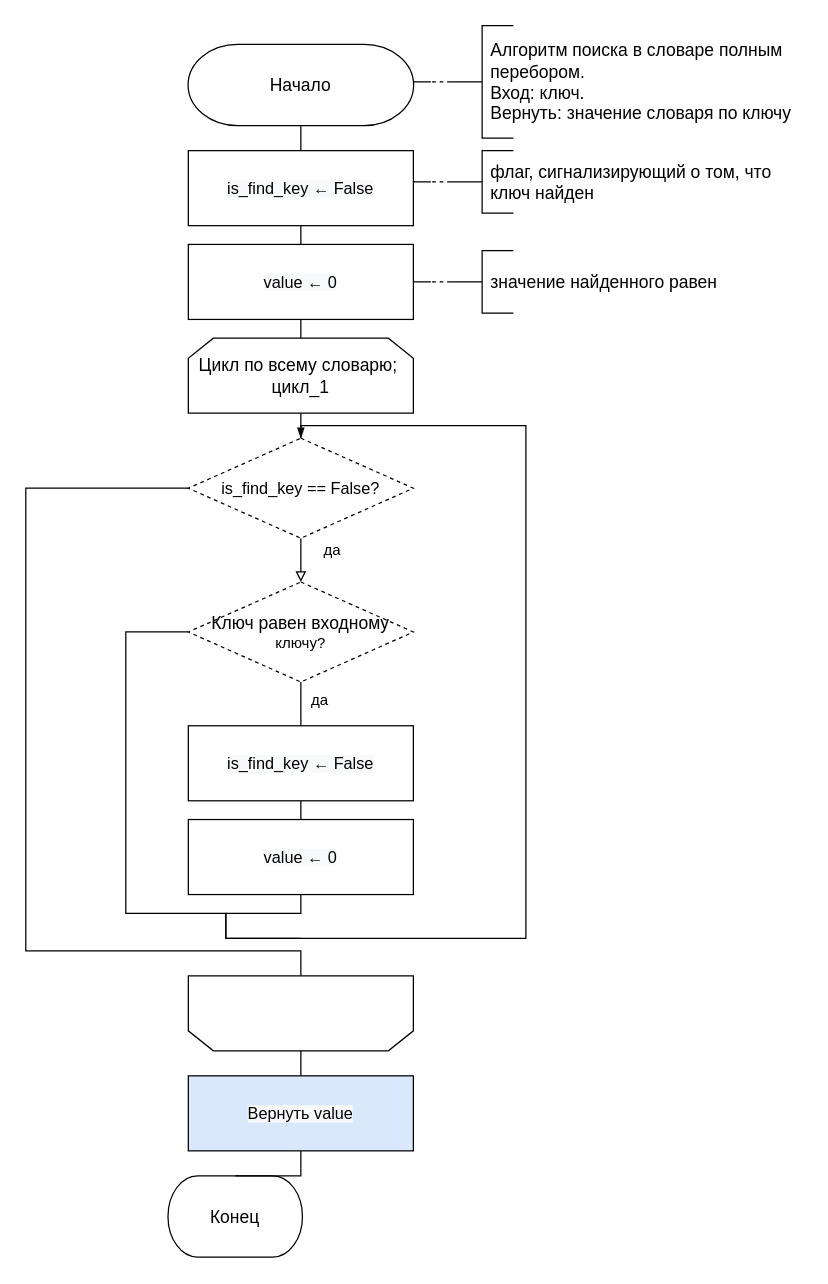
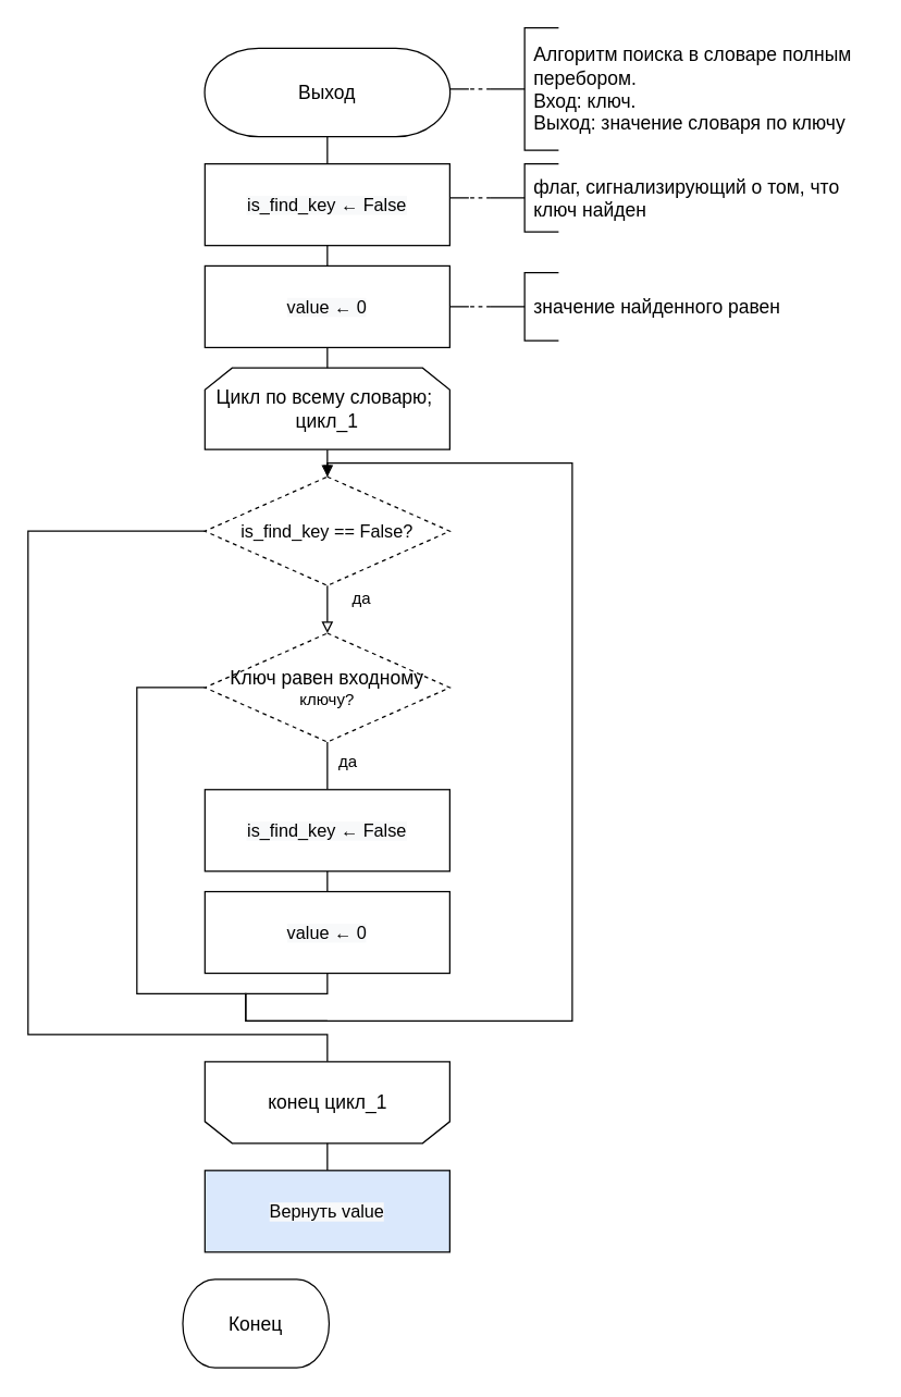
- <mxCell id="8" value="&lt;font style=&quot;font-size: 14px&quot;&gt;Алгоритм поиска в словаре полным&lt;br&gt;перебором.&lt;br&gt;Вход: ключ.&lt;br&gt;Вернуть: значение словаря по ключу&lt;br&gt;&lt;/font&gt;" style="text;html=1;align=left;verticalAlign=middle;resizable=0;points=[];autosize=1;strokeColor=none;" parent="1" vertex="1"><mxGeometry x="390" y="35" width="250" height="60" as="geometry" /></mxCell>
+ <mxCell id="8" value="&lt;font style=&quot;font-size: 14px&quot;&gt;Алгоритм поиска в словаре полным&lt;br&gt;перебором.&lt;br&gt;Вход: ключ.&lt;br&gt;Выход: значение словаря по ключу&lt;br&gt;&lt;/font&gt;" style="text;html=1;align=left;verticalAlign=middle;resizable=0;points=[];autosize=1;strokeColor=none;" parent="1" vertex="1"><mxGeometry x="390" y="35" width="250" height="60" as="geometry" /></mxCell>
- <mxCell id="3" value="&lt;span style=&quot;font-size: 14px&quot;&gt;Начало&lt;/span&gt;" style="strokeWidth=1;html=1;shape=stencil(xVVNb4MwDP01HJmAaFV7nFh37GWTdnapC1FDgpysH/9+gYBaSukgl0kc8Hvwnu3YSsBSXUCFQRJJKDFg70GSfCGVXIJRZAPLFA5eRC48uXC1dCHoCjPjsCMQh61Ax2hD6oAnvjOtApcFEjc1y9ZB9Ga/qR+WZkpKK8KV1D3mhrdiwKX9Nzo7sejl1dlc2thFlXUo0SD10GtxGwcEyYe3UzzN6dPDqV9R5/uX0/d8p9jPae3TvfjeLJ7YwY1HYQ/slquJB+Zl16nPr86rmQO7ydWN2LHUImMLyNItZIec1I/cPUyygnq5B0RHl+qI1+zZ3Xw/q79TEFzeKCyW8xWAMvtC3eC3k06Xfk7nEM5ch6QM1G3o6QugHEOrE+4F5D1KnxCrG7g9+8fpLjwqvuvZNIl/LNnnjDOhND7ZBIsP5qxBR4aTpXtF+GRq91wIdzuNLcRAoEHdXdkAvw==);whiteSpace=wrap;" parent="1" vertex="1"><mxGeometry x="110" y="35" width="260" height="65" as="geometry" /></mxCell>
+ <mxCell id="3" value="&lt;span style=&quot;font-size: 14px&quot;&gt;Выход&lt;/span&gt;" style="strokeWidth=1;html=1;shape=stencil(xVVNb4MwDP01HJmAaFV7nFh37GWTdnapC1FDgpysH/9+gYBaSukgl0kc8Hvwnu3YSsBSXUCFQRJJKDFg70GSfCGVXIJRZAPLFA5eRC48uXC1dCHoCjPjsCMQh61Ax2hD6oAnvjOtApcFEjc1y9ZB9Ga/qR+WZkpKK8KV1D3mhrdiwKX9Nzo7sejl1dlc2thFlXUo0SD10GtxGwcEyYe3UzzN6dPDqV9R5/uX0/d8p9jPae3TvfjeLJ7YwY1HYQ/slquJB+Zl16nPr86rmQO7ydWN2LHUImMLyNItZIec1I/cPUyygnq5B0RHl+qI1+zZ3Xw/q79TEFzeKCyW8xWAMvtC3eC3k06Xfk7nEM5ch6QM1G3o6QugHEOrE+4F5D1KnxCrG7g9+8fpLjwqvuvZNIl/LNnnjDOhND7ZBIsP5qxBR4aTpXtF+GRq91wIdzuNLcRAoEHdXdkAvw==);whiteSpace=wrap;" parent="1" vertex="1"><mxGeometry x="110" y="35" width="260" height="65" as="geometry" /></mxCell>
- <mxCell id="6" style="edgeStyle=orthogonalEdgeStyle;rounded=0;orthogonalLoop=1;jettySize=auto;html=1;exitX=0.5;exitY=1;exitDx=0;exitDy=0;entryX=0.5;entryY=0;entryDx=0;entryDy=0;endArrow=none;endFill=0;" parent="1" source="7" target="25" edge="1"><mxGeometry relative="1" as="geometry" /></mxCell>
+ <mxCell id="6" style="edgeStyle=orthogonalEdgeStyle;rounded=0;orthogonalLoop=1;jettySize=auto;html=1;exitX=0.5;exitY=1;exitDx=0;exitDy=0;entryX=0.5;entryY=0;entryDx=0;entryDy=0;endArrow=block;endFill=0;" parent="1" source="7" target="25" edge="1"><mxGeometry relative="1" as="geometry" /></mxCell>
+ <mxCell id="11" value="&lt;font style=&quot;font-size: 14px&quot;&gt;конец цикл_1&lt;/font&gt;" style="text;html=1;align=center;verticalAlign=middle;resizable=0;points=[];autosize=1;strokeColor=none;" parent="9" vertex="1"><mxGeometry x="40" y="19.999" width="100" height="20" as="geometry" /></mxCell>
- <mxCell id="35" style="edgeStyle=orthogonalEdgeStyle;rounded=0;orthogonalLoop=1;jettySize=auto;html=1;exitX=0.5;exitY=1;exitDx=0;exitDy=0;entryX=0.5;entryY=0;entryDx=0;entryDy=0;entryPerimeter=0;endArrow=none;endFill=0;" parent="1" source="36" target="12" edge="1"><mxGeometry relative="1" as="geometry" /></mxCell>
